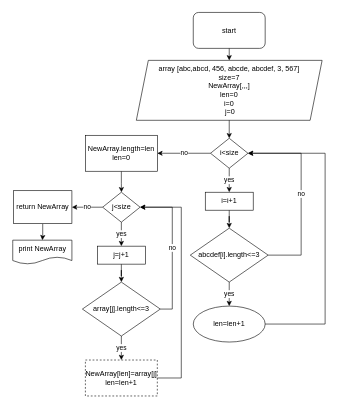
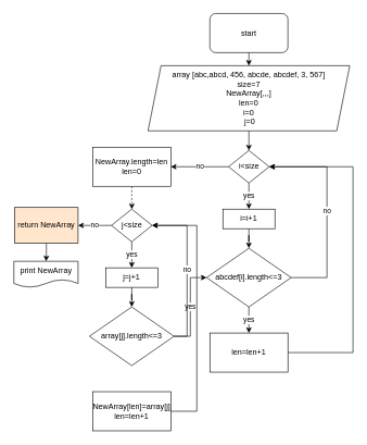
- <mxCell id="14" value="" style="edgeStyle=orthogonalEdgeStyle;rounded=0;orthogonalLoop=1;jettySize=auto;html=1;" edge="1" parent="1" source="15" target="17"><mxGeometry relative="1" as="geometry" /></mxCell>
+ <mxCell id="14" value="" style="edgeStyle=orthogonalEdgeStyle;rounded=0;orthogonalLoop=1;jettySize=auto;html=1;dashed=1;" edge="1" parent="1" source="15" target="17"><mxGeometry relative="1" as="geometry" /></mxCell>
- <mxCell id="27" value="return NewArray" style="whiteSpace=wrap;html=1;" vertex="1" parent="1"><mxGeometry x="22" y="317.5" width="97.5" height="55" as="geometry" /></mxCell>
+ <mxCell id="27" value="return NewArray" style="whiteSpace=wrap;html=1;fillColor=#ffe6cc;" vertex="1" parent="1"><mxGeometry x="22" y="317.5" width="97.5" height="55" as="geometry" /></mxCell>
- <mxCell id="12" value="len=len+1" style="ellipse;whiteSpace=wrap;html=1;" vertex="1" parent="1"><mxGeometry x="322" y="510" width="120" height="60" as="geometry" /></mxCell>
+ <mxCell id="12" value="len=len+1" style="whiteSpace=wrap;html=1;rounded=0;" vertex="1" parent="1"><mxGeometry x="322" y="510" width="120" height="60" as="geometry" /></mxCell>
- <mxCell id="21" value="yes" style="edgeStyle=orthogonalEdgeStyle;rounded=0;orthogonalLoop=1;jettySize=auto;html=1;" edge="1" parent="1" source="23" target="24"><mxGeometry relative="1" as="geometry" /></mxCell>
+ <mxCell id="21" value="yes" style="edgeStyle=orthogonalEdgeStyle;rounded=0;orthogonalLoop=1;jettySize=auto;html=1;" edge="1" parent="1" source="23" target="11"><mxGeometry relative="1" as="geometry" /></mxCell>
- <mxCell id="24" value="&lt;div&gt;NewArray[len]=array[j]&lt;br&gt;&lt;/div&gt;&lt;div&gt;len=len+1&lt;/div&gt;" style="whiteSpace=wrap;html=1;rounded=0;dashed=1;" vertex="1" parent="1"><mxGeometry x="142" y="600" width="120" height="60" as="geometry" /></mxCell>
+ <mxCell id="24" value="&lt;div&gt;NewArray[len]=array[j]&lt;br&gt;&lt;/div&gt;&lt;div&gt;len=len+1&lt;/div&gt;" style="whiteSpace=wrap;html=1;rounded=0;" vertex="1" parent="1"><mxGeometry x="142" y="600" width="120" height="60" as="geometry" /></mxCell>
